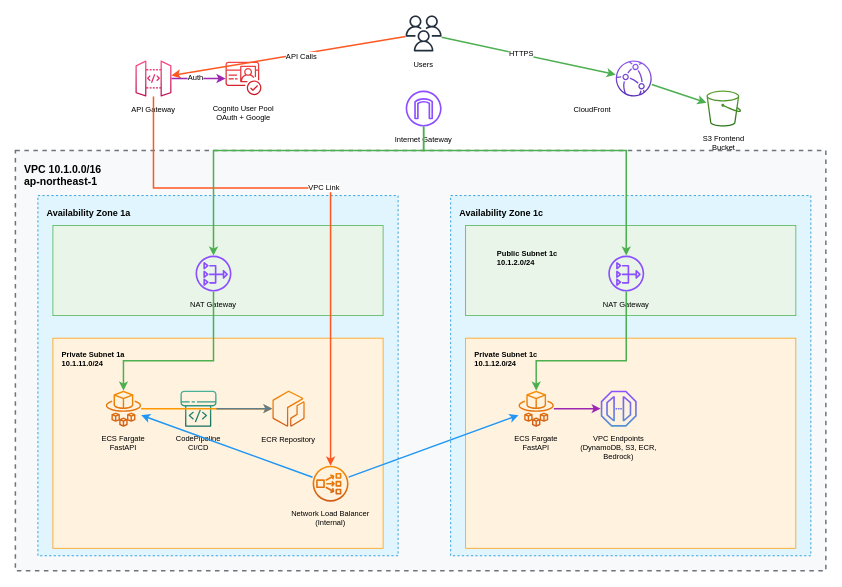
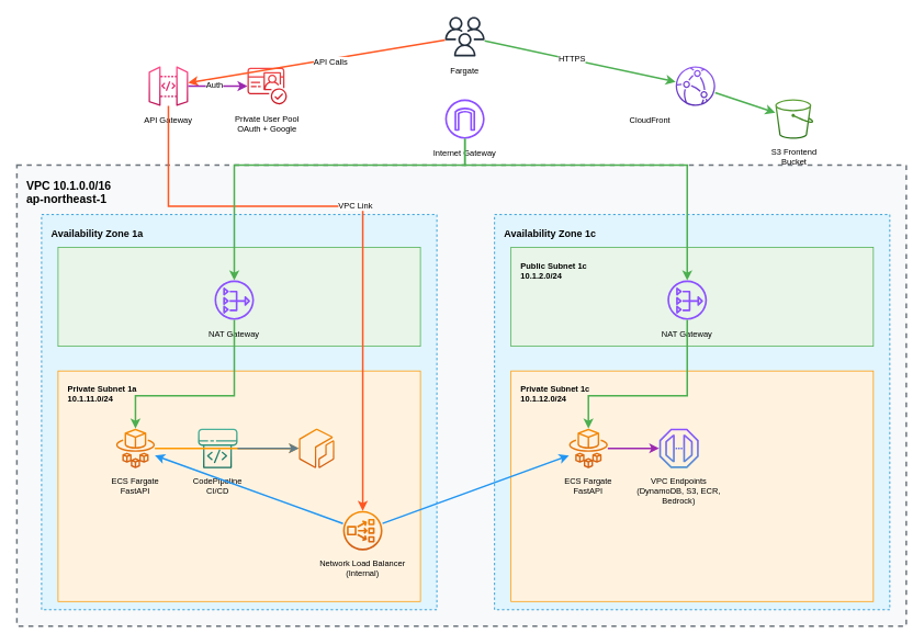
- <mxCell id="42" value="Users" style="text;html=1;strokeColor=none;fillColor=none;align=center;verticalAlign=middle;whiteSpace=wrap;rounded=0;fontSize=10;" vertex="1" parent="1"><mxGeometry x="528" y="75" width="72" height="20" as="geometry" /></mxCell>
+ <mxCell id="42" value="Fargate" style="text;html=1;strokeColor=none;fillColor=none;align=center;verticalAlign=middle;whiteSpace=wrap;rounded=0;fontSize=10;" vertex="1" parent="1"><mxGeometry x="528" y="75" width="72" height="20" as="geometry" /></mxCell>
- <mxCell id="30" value="Cognito User Pool&#10;OAuth + Google" style="text;html=1;strokeColor=none;fillColor=none;align=center;verticalAlign=middle;whiteSpace=wrap;rounded=0;fontSize=10;" vertex="1" parent="1"><mxGeometry x="264" y="135" width="120" height="30" as="geometry" /></mxCell>
+ <mxCell id="30" value="Private User Pool&#10;OAuth + Google" style="text;html=1;strokeColor=none;fillColor=none;align=center;verticalAlign=middle;whiteSpace=wrap;rounded=0;fontSize=10;" vertex="1" parent="1"><mxGeometry x="264" y="135" width="120" height="30" as="geometry" /></mxCell>
- <mxCell id="18" value="Public Subnet 1c&#10;10.1.2.0/24" style="text;html=1;strokeColor=none;fillColor=none;align=left;verticalAlign=top;whiteSpace=wrap;rounded=0;fontSize=10;fontStyle=1;" vertex="1" parent="1"><mxGeometry x="660" y="325" width="120" height="30" as="geometry" /></mxCell>
+ <mxCell id="18" value="Public Subnet 1c&#10;10.1.2.0/24" style="text;html=1;strokeColor=none;fillColor=none;align=left;verticalAlign=top;whiteSpace=wrap;rounded=0;fontSize=10;fontStyle=1;" vertex="1" parent="1"><mxGeometry x="630" y="310" width="120" height="30" as="geometry" /></mxCell>
- <mxCell id="36" value="ECR Repository" style="text;html=1;strokeColor=none;fillColor=none;align=center;verticalAlign=middle;whiteSpace=wrap;rounded=0;fontSize=10;" vertex="1" parent="1"><mxGeometry x="324" y="575" width="120" height="20" as="geometry" /></mxCell>
